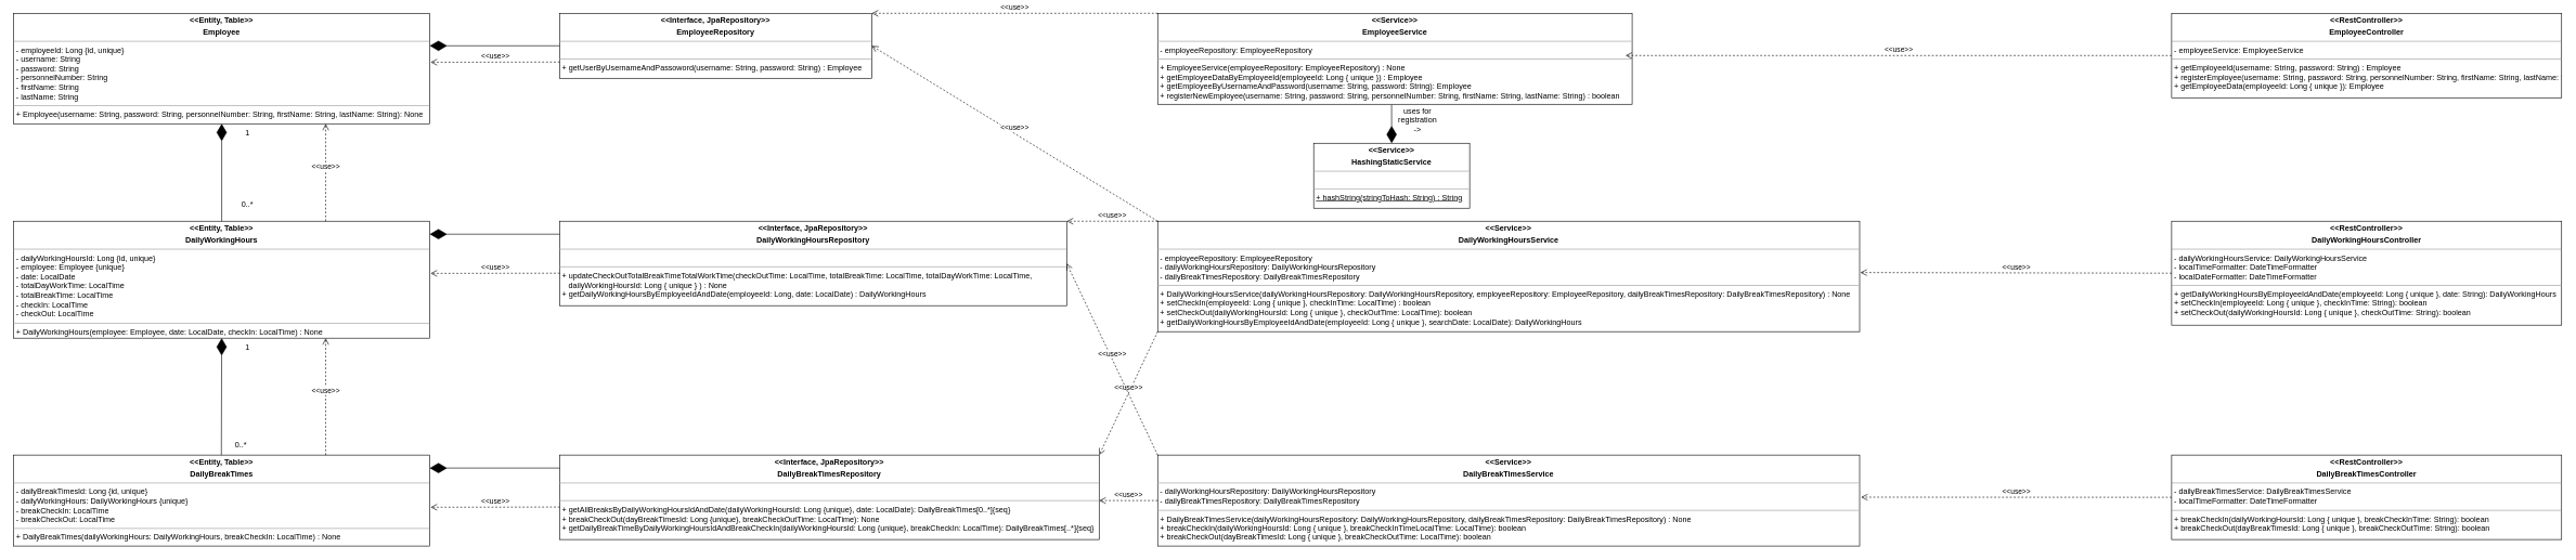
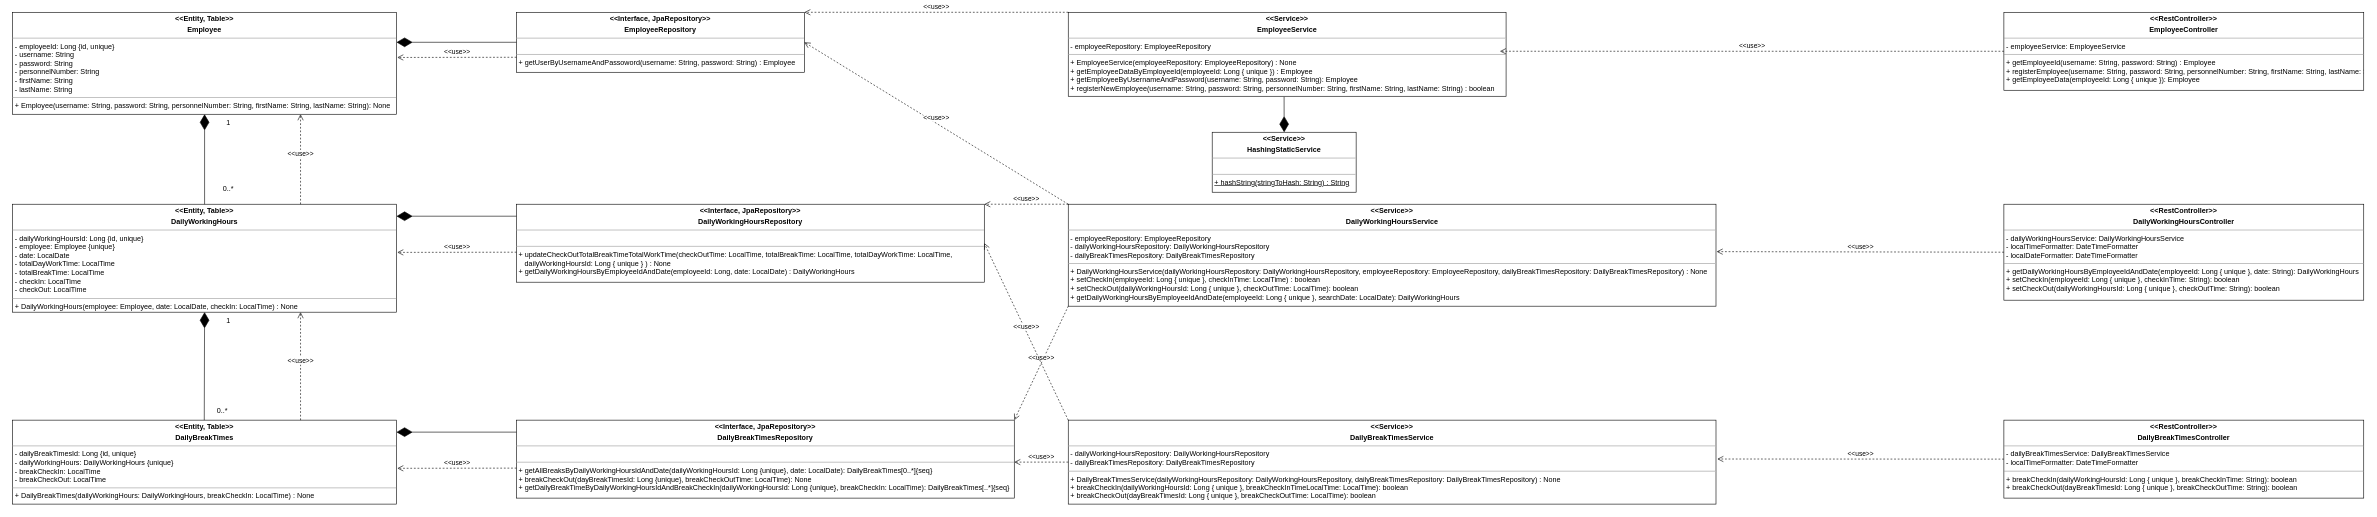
- <mxCell id="38" value="uses for registration -&amp;gt;" style="text;html=1;strokeColor=none;fillColor=none;align=center;verticalAlign=middle;whiteSpace=wrap;rounded=0;" parent="1" vertex="1"><mxGeometry x="2150" y="170" width="60" height="30" as="geometry" /></mxCell>
